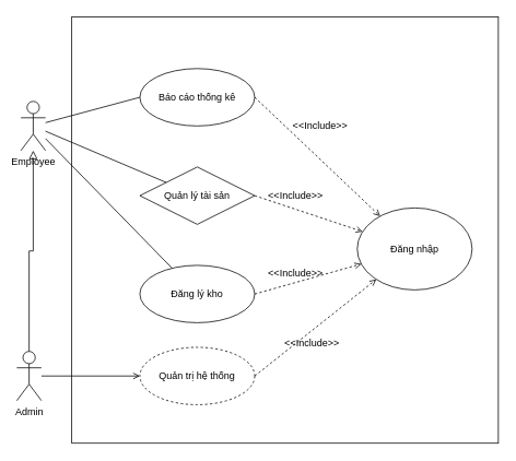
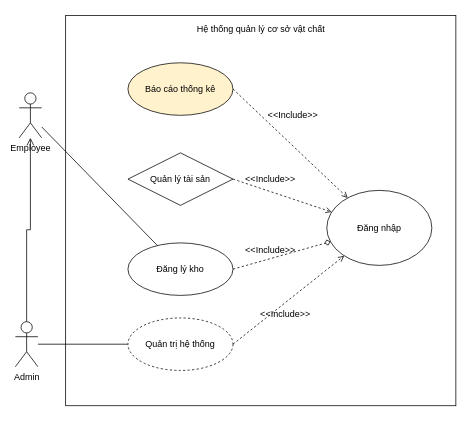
+ <mxCell id="21" value="Hệ thống quản lý cơ sở vật chất" style="text;html=1;strokeColor=none;fillColor=none;align=center;verticalAlign=middle;whiteSpace=wrap;rounded=0;" parent="1" vertex="1"><mxGeometry x="232.5" y="29" width="229" height="20" as="geometry" /></mxCell>
- <mxCell id="13" value="Báo cáo thống kê" style="ellipse;whiteSpace=wrap;html=1;" parent="1" vertex="1"><mxGeometry x="170" y="83" width="140" height="70" as="geometry" /></mxCell>
+ <mxCell id="13" value="Báo cáo thống kê" style="ellipse;whiteSpace=wrap;html=1;fillColor=#fff2cc;" parent="1" vertex="1"><mxGeometry x="170" y="83" width="140" height="70" as="geometry" /></mxCell>
- <mxCell id="6" style="edgeStyle=none;rounded=0;orthogonalLoop=1;jettySize=auto;html=1;entryX=0;entryY=0.5;entryDx=0;entryDy=0;startSize=6;endArrow=none;endFill=0;strokeWidth=1;" parent="1" source="7" target="13" edge="1"><mxGeometry relative="1" as="geometry"><mxPoint x="50" y="153" as="sourcePoint" /></mxGeometry></mxCell>
- <mxCell id="22" value="" style="endArrow=none;html=1;strokeWidth=1;" parent="1" source="11" target="7" edge="1"><mxGeometry width="50" height="50" relative="1" as="geometry"><mxPoint x="410" y="303" as="sourcePoint" /><mxPoint x="460" y="253" as="targetPoint" /></mxGeometry></mxCell>
- <mxCell id="4" style="edgeStyle=orthogonalEdgeStyle;rounded=0;orthogonalLoop=1;jettySize=auto;html=1;endArrow=block;endFill=0;endSize=8;" edge="1" parent="1" source="5" target="7"><mxGeometry relative="1" as="geometry" /></mxCell>
+ <mxCell id="4" style="edgeStyle=orthogonalEdgeStyle;rounded=0;orthogonalLoop=1;jettySize=auto;html=1;endArrow=open;endFill=0;endSize=8;" edge="1" parent="1" source="5" target="7"><mxGeometry relative="1" as="geometry" /></mxCell>
- <mxCell id="14" style="edgeStyle=none;rounded=0;orthogonalLoop=1;jettySize=auto;html=1;dashed=1;startSize=6;endArrow=open;endFill=0;strokeWidth=1;exitX=1;exitY=0.5;exitDx=0;exitDy=0;" parent="1" source="15" target="16" edge="1"><mxGeometry relative="1" as="geometry" /></mxCell>
+ <mxCell id="14" style="edgeStyle=none;rounded=0;orthogonalLoop=1;jettySize=auto;html=1;dashed=1;startSize=6;endArrow=diamond;endFill=0;strokeWidth=1;exitX=1;exitY=0.5;exitDx=0;exitDy=0;" parent="1" source="15" target="16" edge="1"><mxGeometry relative="1" as="geometry" /></mxCell>
- <mxCell id="3" style="rounded=0;orthogonalLoop=1;jettySize=auto;html=1;entryX=0;entryY=0.5;entryDx=0;entryDy=0;startSize=6;endArrow=open;endFill=0;strokeWidth=1;" parent="1" source="5" target="9" edge="1"><mxGeometry relative="1" as="geometry" /></mxCell>
+ <mxCell id="3" style="rounded=0;orthogonalLoop=1;jettySize=auto;html=1;entryX=0;entryY=0.5;entryDx=0;entryDy=0;startSize=6;endArrow=none;endFill=0;strokeWidth=1;" parent="1" source="5" target="9" edge="1"><mxGeometry relative="1" as="geometry" /></mxCell>
